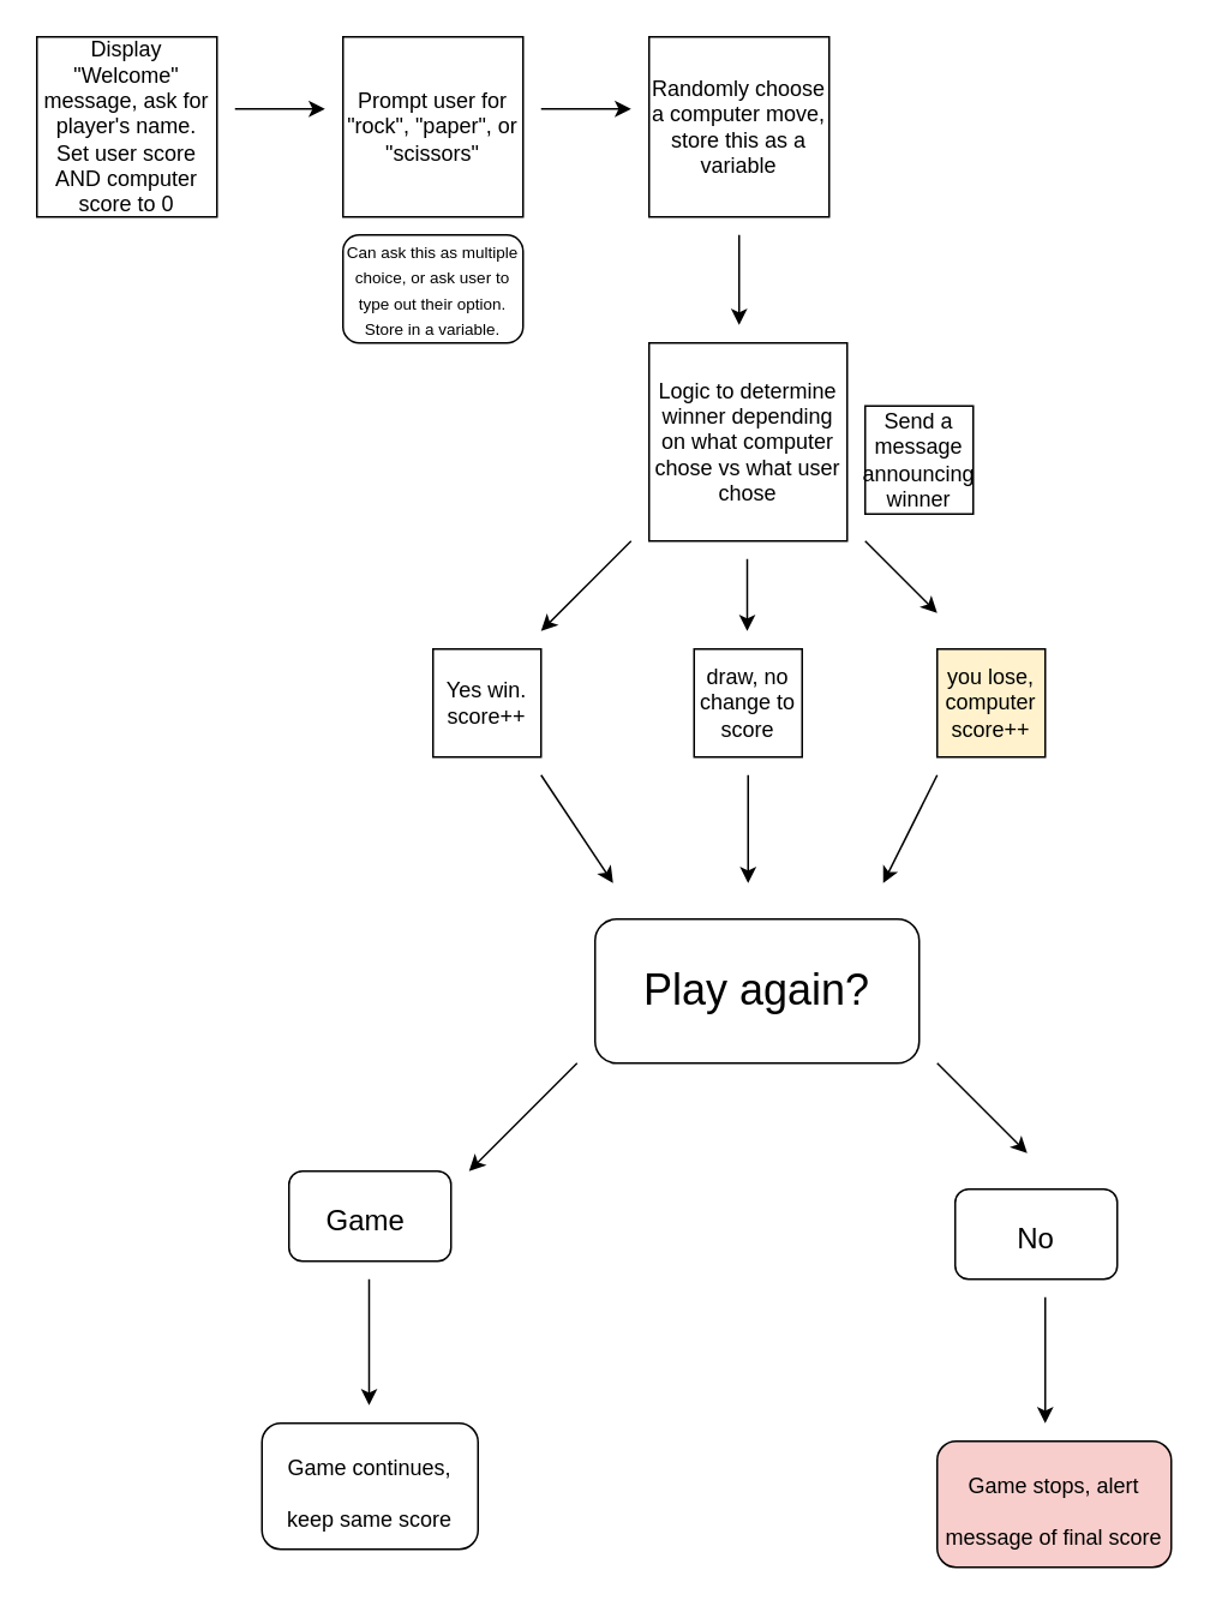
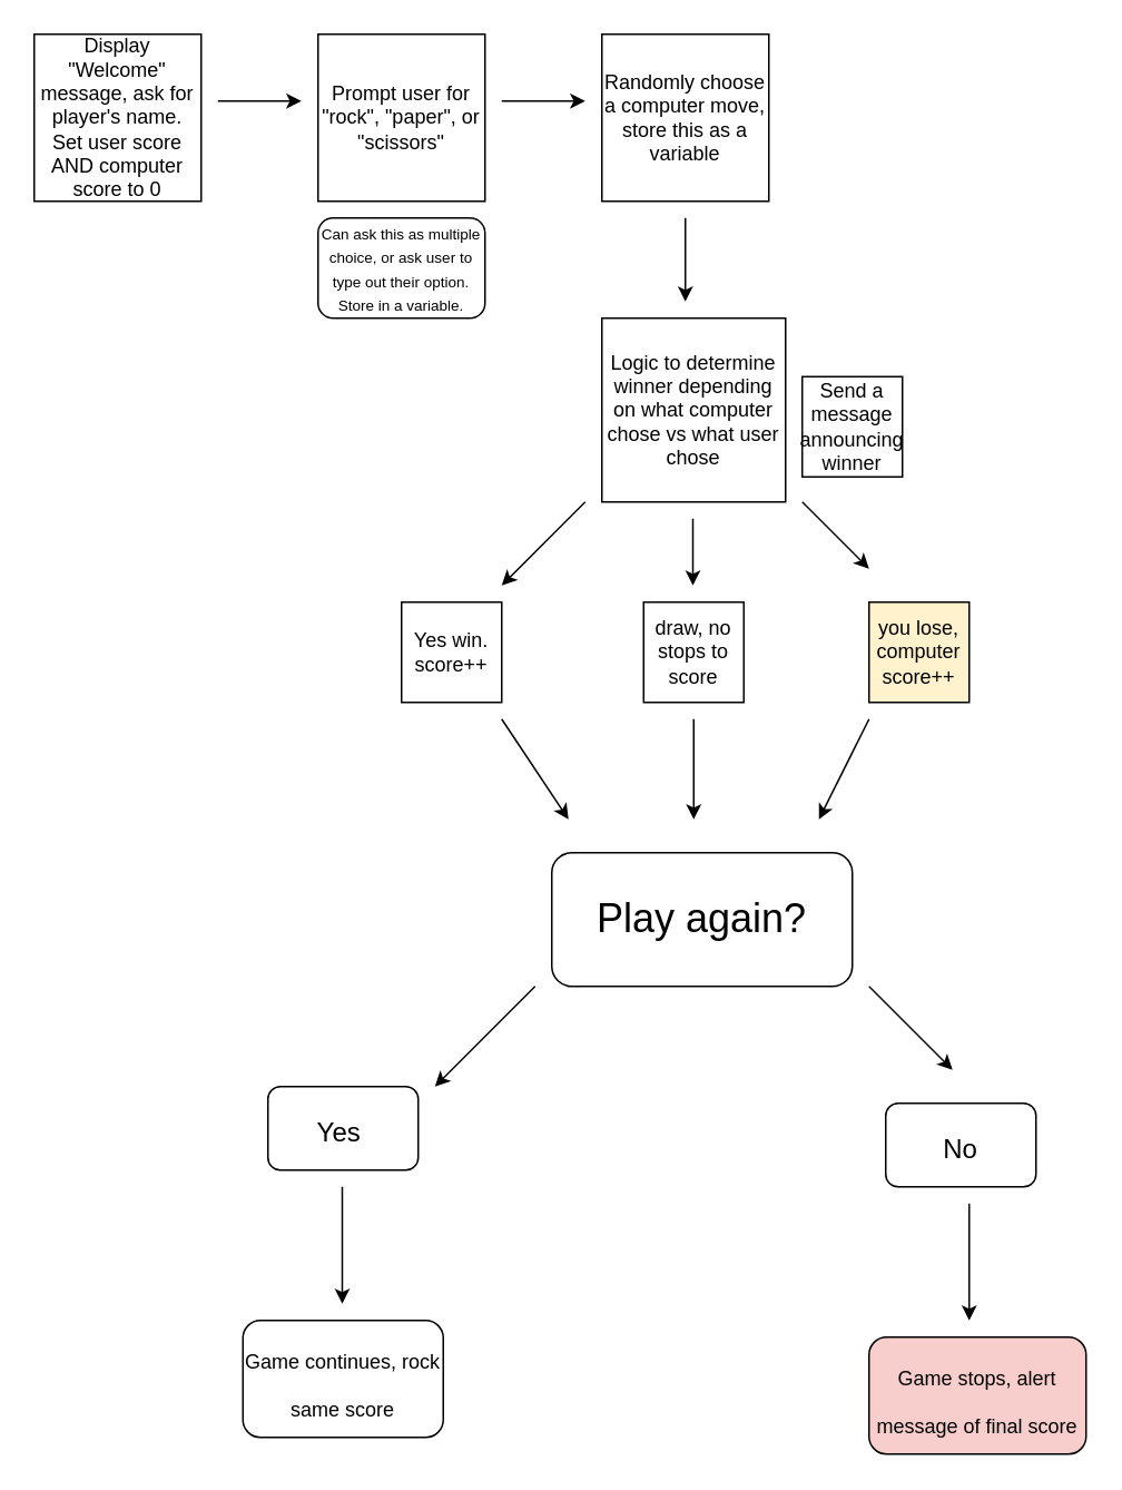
- <mxCell id="14" value="draw, no change to score" style="whiteSpace=wrap;html=1;aspect=fixed;" vertex="1" parent="1"><mxGeometry x="385" y="360" width="60" height="60" as="geometry" /></mxCell>
+ <mxCell id="14" value="draw, no stops to score" style="whiteSpace=wrap;html=1;aspect=fixed;" vertex="1" parent="1"><mxGeometry x="385" y="360" width="60" height="60" as="geometry" /></mxCell>
- <mxCell id="22" value="&lt;font size=&quot;3&quot;&gt;Game&amp;nbsp;&lt;/font&gt;" style="rounded=1;whiteSpace=wrap;html=1;fontSize=24;" vertex="1" parent="1"><mxGeometry x="160" y="650" width="90" height="50" as="geometry" /></mxCell>
+ <mxCell id="22" value="&lt;font size=&quot;3&quot;&gt;Yes&amp;nbsp;&lt;/font&gt;" style="rounded=1;whiteSpace=wrap;html=1;fontSize=24;" vertex="1" parent="1"><mxGeometry x="160" y="650" width="90" height="50" as="geometry" /></mxCell>
- <mxCell id="24" value="&lt;font style=&quot;font-size: 12px;&quot;&gt;Game continues, keep same score&lt;/font&gt;" style="rounded=1;whiteSpace=wrap;html=1;fontSize=24;" vertex="1" parent="1"><mxGeometry x="145" y="790" width="120" height="70" as="geometry" /></mxCell>
+ <mxCell id="24" value="&lt;font style=&quot;font-size: 12px;&quot;&gt;Game continues, rock same score&lt;/font&gt;" style="rounded=1;whiteSpace=wrap;html=1;fontSize=24;" vertex="1" parent="1"><mxGeometry x="145" y="790" width="120" height="70" as="geometry" /></mxCell>
